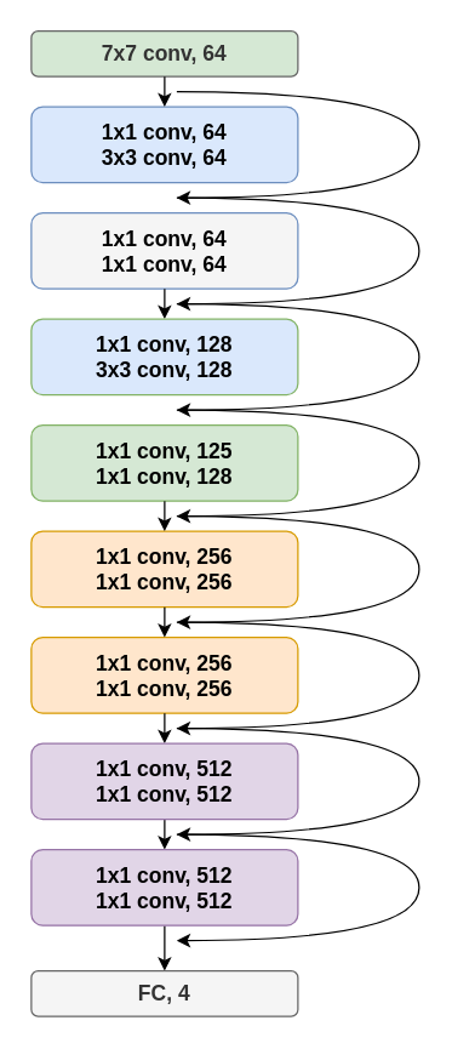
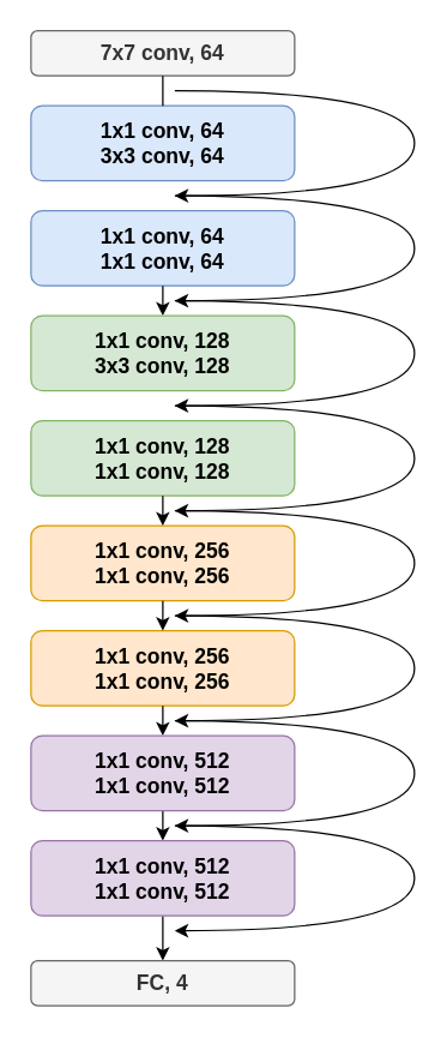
- <mxCell id="4" value="&lt;b&gt;&lt;font style=&quot;font-size: 14px;&quot;&gt;7x7 conv, 64&lt;/font&gt;&lt;/b&gt;" style="whiteSpace=wrap;html=1;fillColor=#d5e8d4;strokeColor=#666666;imageAspect=1;rounded=1;fontColor=#333333;" parent="1" vertex="1"><mxGeometry x="20" y="20" width="176" height="30" as="geometry" /></mxCell>
+ <mxCell id="4" value="&lt;b&gt;&lt;font style=&quot;font-size: 14px;&quot;&gt;7x7 conv, 64&lt;/font&gt;&lt;/b&gt;" style="whiteSpace=wrap;html=1;fillColor=#f5f5f5;strokeColor=#666666;imageAspect=1;rounded=1;fontColor=#333333;" parent="1" vertex="1"><mxGeometry x="20" y="20" width="176" height="30" as="geometry" /></mxCell>
- <mxCell id="10" value="" style="endArrow=classic;html=1;rounded=0;fontSize=14;exitX=0.5;exitY=1;exitDx=0;exitDy=0;" parent="1" source="4" target="3" edge="1"><mxGeometry width="50" height="50" relative="1" as="geometry"><mxPoint x="118" y="370" as="sourcePoint" /><mxPoint x="118" y="390" as="targetPoint" /></mxGeometry></mxCell>
+ <mxCell id="10" value="" style="endArrow=none;html=1;rounded=0;fontSize=14;exitX=0.5;exitY=1;exitDx=0;exitDy=0;" parent="1" source="4" target="3" edge="1"><mxGeometry width="50" height="50" relative="1" as="geometry"><mxPoint x="118" y="370" as="sourcePoint" /><mxPoint x="118" y="390" as="targetPoint" /></mxGeometry></mxCell>
- <mxCell id="9" value="&lt;font style=&quot;font-size: 14px;&quot;&gt;&lt;b&gt;1x1 conv, 64&lt;br&gt;&lt;/b&gt;&lt;b&gt;1x1 conv, 64&lt;br&gt;&lt;/b&gt;&lt;/font&gt;" style="whiteSpace=wrap;html=1;fillColor=#f5f5f5;strokeColor=#6c8ebf;imageAspect=1;rounded=1;" parent="1" vertex="1"><mxGeometry x="20" y="140" width="176" height="50" as="geometry" /></mxCell>
+ <mxCell id="9" value="&lt;font style=&quot;font-size: 14px;&quot;&gt;&lt;b&gt;1x1 conv, 64&lt;br&gt;&lt;/b&gt;&lt;b&gt;1x1 conv, 64&lt;br&gt;&lt;/b&gt;&lt;/font&gt;" style="whiteSpace=wrap;html=1;fillColor=#dae8fc;strokeColor=#6c8ebf;imageAspect=1;rounded=1;" parent="1" vertex="1"><mxGeometry x="20" y="140" width="176" height="50" as="geometry" /></mxCell>
- <mxCell id="12" value="&lt;b style=&quot;font-size: 14px;&quot;&gt;1x1 conv, 128&lt;br&gt;&lt;/b&gt;&lt;b style=&quot;font-size: 14px;&quot;&gt;3x3 conv, 128&lt;/b&gt;&lt;b style=&quot;font-size: 14px;&quot;&gt;&lt;br&gt;&lt;/b&gt;" style="whiteSpace=wrap;html=1;fillColor=#dae8fc;strokeColor=#82b366;imageAspect=1;rounded=1;" parent="1" vertex="1"><mxGeometry x="20" y="210" width="176" height="50" as="geometry" /></mxCell>
+ <mxCell id="12" value="&lt;b style=&quot;font-size: 14px;&quot;&gt;1x1 conv, 128&lt;br&gt;&lt;/b&gt;&lt;b style=&quot;font-size: 14px;&quot;&gt;3x3 conv, 128&lt;/b&gt;&lt;b style=&quot;font-size: 14px;&quot;&gt;&lt;br&gt;&lt;/b&gt;" style="whiteSpace=wrap;html=1;fillColor=#d5e8d4;strokeColor=#82b366;imageAspect=1;rounded=1;" parent="1" vertex="1"><mxGeometry x="20" y="210" width="176" height="50" as="geometry" /></mxCell>
- <mxCell id="13" value="&lt;b style=&quot;font-size: 14px;&quot;&gt;1x1 conv, 125&lt;br&gt;&lt;/b&gt;&lt;b style=&quot;font-size: 14px;&quot;&gt;1x1 conv, 128&lt;/b&gt;&lt;b style=&quot;font-size: 14px;&quot;&gt;&lt;br&gt;&lt;/b&gt;" style="whiteSpace=wrap;html=1;fillColor=#d5e8d4;strokeColor=#82b366;imageAspect=1;rounded=1;" parent="1" vertex="1"><mxGeometry x="20" y="280" width="176" height="50" as="geometry" /></mxCell>
+ <mxCell id="13" value="&lt;b style=&quot;font-size: 14px;&quot;&gt;1x1 conv, 128&lt;br&gt;&lt;/b&gt;&lt;b style=&quot;font-size: 14px;&quot;&gt;1x1 conv, 128&lt;/b&gt;&lt;b style=&quot;font-size: 14px;&quot;&gt;&lt;br&gt;&lt;/b&gt;" style="whiteSpace=wrap;html=1;fillColor=#d5e8d4;strokeColor=#82b366;imageAspect=1;rounded=1;" parent="1" vertex="1"><mxGeometry x="20" y="280" width="176" height="50" as="geometry" /></mxCell>
